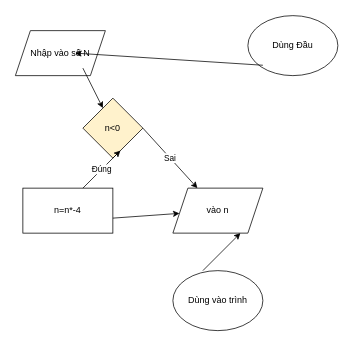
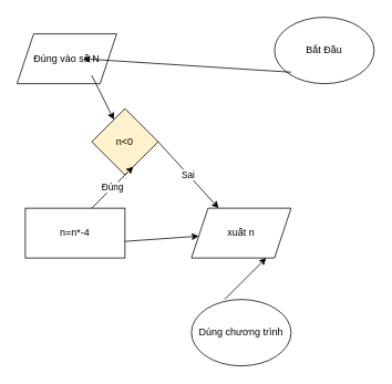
- <mxCell id="2" value="Dùng Đầu" style="ellipse;whiteSpace=wrap;html=1;" vertex="1" parent="1"><mxGeometry x="330" y="20" width="120" height="80" as="geometry" /></mxCell>
+ <mxCell id="2" value="Bắt Đầu" style="ellipse;whiteSpace=wrap;html=1;" vertex="1" parent="1"><mxGeometry x="330" y="20" width="120" height="80" as="geometry" /></mxCell>
- <mxCell id="3" value="Nhập vào số N" style="shape=parallelogram;perimeter=parallelogramPerimeter;whiteSpace=wrap;html=1;fixedSize=1;" vertex="1" parent="1"><mxGeometry x="20" y="40" width="120" height="60" as="geometry" /></mxCell>
+ <mxCell id="3" value="Đúng vào số N" style="shape=parallelogram;perimeter=parallelogramPerimeter;whiteSpace=wrap;html=1;fixedSize=1;" vertex="1" parent="1"><mxGeometry x="20" y="40" width="120" height="60" as="geometry" /></mxCell>
- <mxCell id="8" value="vào n" style="shape=parallelogram;perimeter=parallelogramPerimeter;whiteSpace=wrap;html=1;fixedSize=1;" vertex="1" parent="1"><mxGeometry x="230" y="250" width="120" height="60" as="geometry" /></mxCell>
+ <mxCell id="8" value="xuất n" style="shape=parallelogram;perimeter=parallelogramPerimeter;whiteSpace=wrap;html=1;fixedSize=1;" vertex="1" parent="1"><mxGeometry x="230" y="250" width="120" height="60" as="geometry" /></mxCell>
- <mxCell id="12" value="Dùng vào trình" style="ellipse;whiteSpace=wrap;html=1;" vertex="1" parent="1"><mxGeometry x="230" y="360" width="120" height="80" as="geometry" /></mxCell>
+ <mxCell id="12" value="Dùng chương trình" style="ellipse;whiteSpace=wrap;html=1;" vertex="1" parent="1"><mxGeometry x="230" y="360" width="120" height="80" as="geometry" /></mxCell>
